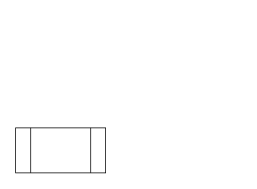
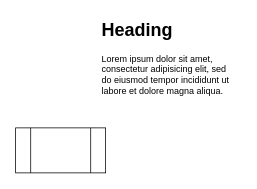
+ <mxCell id="2" value="&lt;h1&gt;Heading&lt;/h1&gt;&lt;p&gt;Lorem ipsum dolor sit amet, consectetur adipisicing elit, sed do eiusmod tempor incididunt ut labore et dolore magna aliqua.&lt;/p&gt;" style="text;html=1;strokeColor=none;fillColor=none;spacing=5;spacingTop=-20;whiteSpace=wrap;overflow=hidden;rounded=0;" vertex="1" parent="1"><mxGeometry x="130" y="20" width="190" height="120" as="geometry" /></mxCell>
